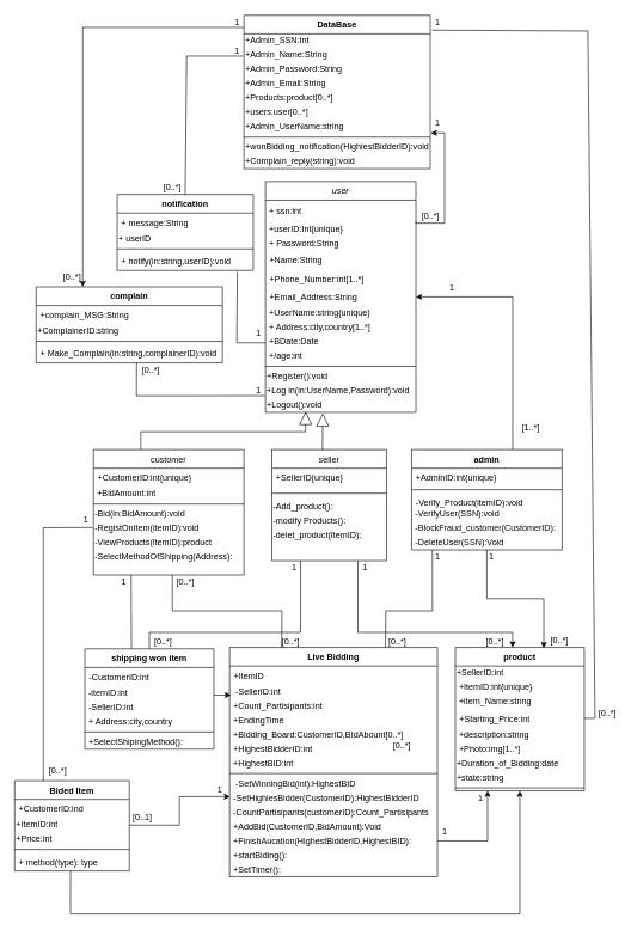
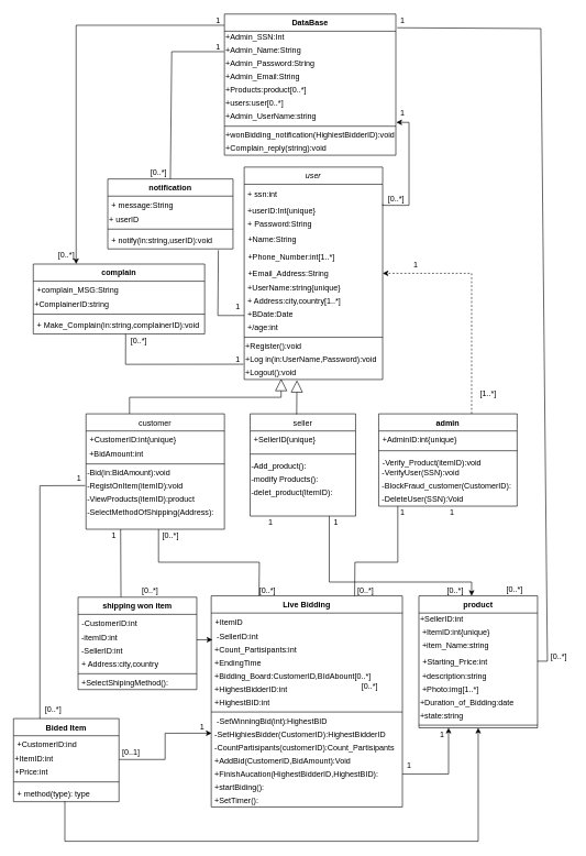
- <mxCell id="32" style="edgeStyle=orthogonalEdgeStyle;rounded=0;orthogonalLoop=1;jettySize=auto;html=1;fontColor=#000000;entryX=1;entryY=0.5;entryDx=0;entryDy=0;" parent="1" source="33" target="8" edge="1"><mxGeometry relative="1" as="geometry"><mxPoint x="590" y="413" as="targetPoint" /><Array as="points"><mxPoint x="715" y="413" /></Array></mxGeometry></mxCell>
+ <mxCell id="32" style="edgeStyle=orthogonalEdgeStyle;rounded=0;orthogonalLoop=1;jettySize=auto;html=1;fontColor=#000000;entryX=1;entryY=0.5;entryDx=0;entryDy=0;dashed=1;" parent="1" source="33" target="8" edge="1"><mxGeometry relative="1" as="geometry"><mxPoint x="590" y="413" as="targetPoint" /><Array as="points"><mxPoint x="715" y="413" /></Array></mxGeometry></mxCell>
- <mxCell id="128" style="edgeStyle=orthogonalEdgeStyle;rounded=0;orthogonalLoop=1;jettySize=auto;html=1;entryX=0.686;entryY=0.005;entryDx=0;entryDy=0;entryPerimeter=0;fontColor=#000000;" parent="1" source="39" target="52" edge="1"><mxGeometry relative="1" as="geometry"><mxPoint x="679" y="806" as="sourcePoint" /></mxGeometry></mxCell>
- <mxCell id="95" value="" style="endArrow=none;html=1;rounded=0;exitX=0.5;exitY=0;exitDx=0;exitDy=0;entryX=0.25;entryY=1;entryDx=0;entryDy=0;fontColor=#000000;" parent="1" source="79" target="26" edge="1"><mxGeometry width="50" height="50" relative="1" as="geometry"><mxPoint x="230" y="928" as="sourcePoint" /><mxPoint x="280" y="878" as="targetPoint" /><Array as="points"><mxPoint x="208" y="881" /><mxPoint x="419" y="881" /></Array></mxGeometry></mxCell>
